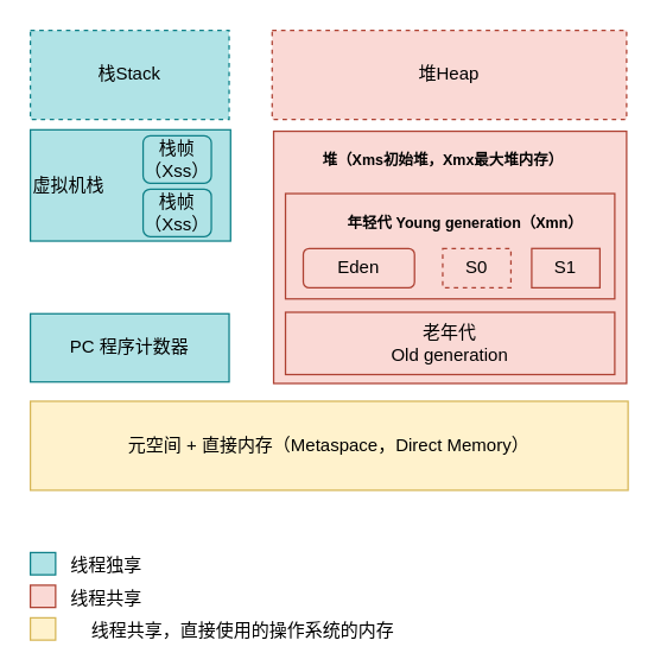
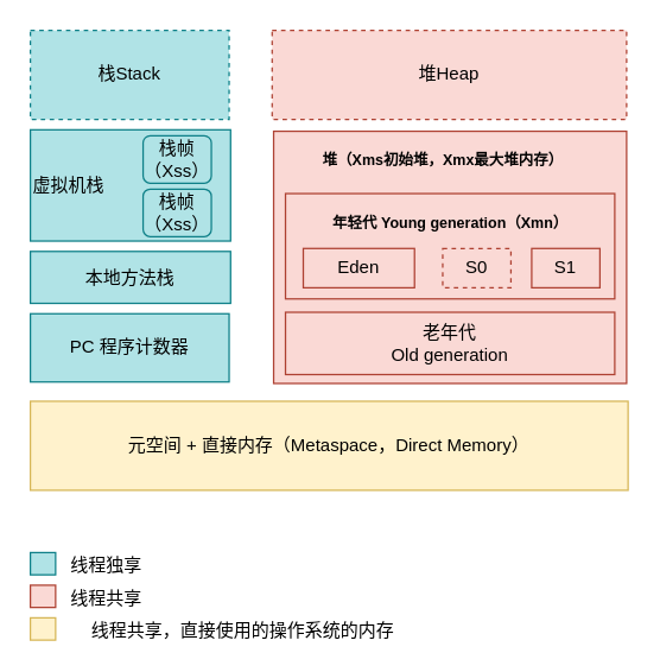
- <mxCell id="14" value="&lt;font style=&quot;font-size: 10px&quot;&gt;年轻代 Young generation（Xmn）&lt;/font&gt;" style="text;strokeColor=none;fillColor=none;html=1;fontSize=24;fontStyle=1;verticalAlign=middle;align=center;rounded=0;sketch=0;" parent="1" vertex="1"><mxGeometry x="223.5" y="137" width="179" height="18" as="geometry" /></mxCell>
+ <mxCell id="14" value="&lt;font style=&quot;font-size: 10px&quot;&gt;年轻代 Young generation（Xmn）&lt;/font&gt;" style="text;strokeColor=none;fillColor=none;html=1;fontSize=24;fontStyle=1;verticalAlign=middle;align=center;rounded=0;sketch=0;" parent="1" vertex="1"><mxGeometry x="213.5" y="137" width="179" height="18" as="geometry" /></mxCell>
- <mxCell id="10" value="Eden" style="whiteSpace=wrap;html=1;sketch=0;fillColor=#fad9d5;strokeColor=#ae4132;rounded=1;" parent="1" vertex="1"><mxGeometry x="204" y="167" width="75" height="26.5" as="geometry" /></mxCell>
+ <mxCell id="10" value="Eden" style="rounded=0;whiteSpace=wrap;html=1;sketch=0;fillColor=#fad9d5;strokeColor=#ae4132;" parent="1" vertex="1"><mxGeometry x="204" y="167" width="75" height="26.5" as="geometry" /></mxCell>
+ <mxCell id="3" value="本地方法栈" style="rounded=0;whiteSpace=wrap;html=1;sketch=0;fillColor=#b0e3e6;strokeColor=#0e8088;" parent="1" vertex="1"><mxGeometry x="20" y="169" width="135" height="35" as="geometry" /></mxCell>
